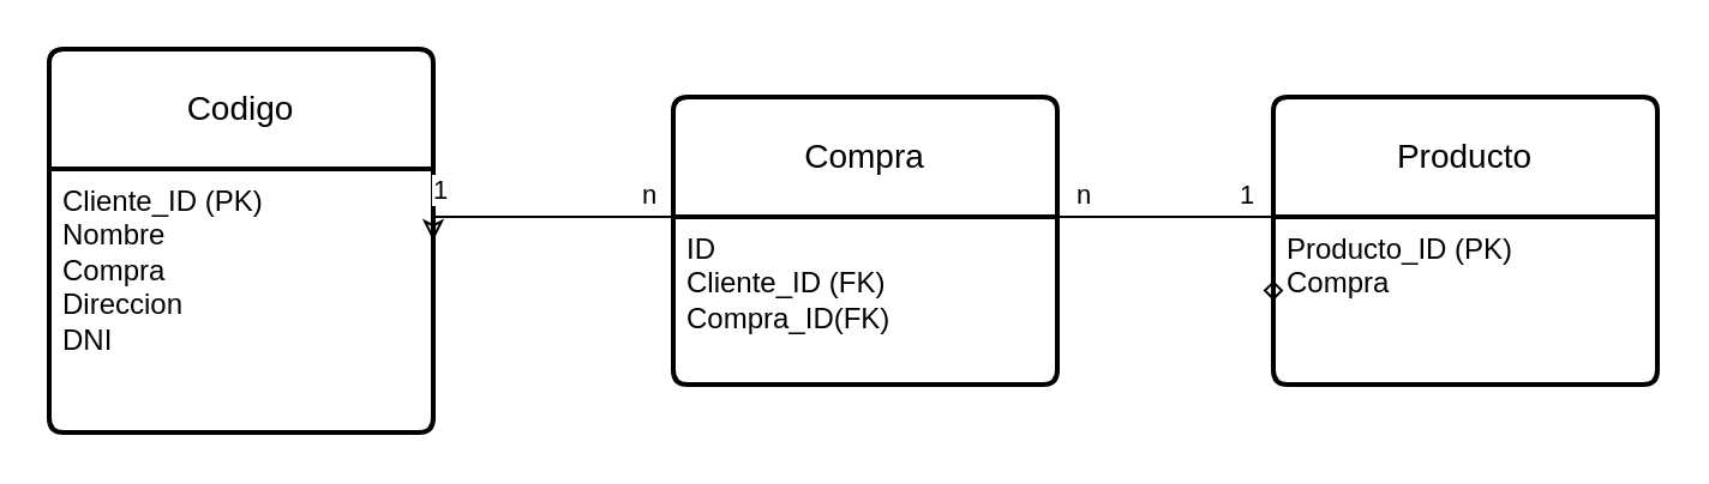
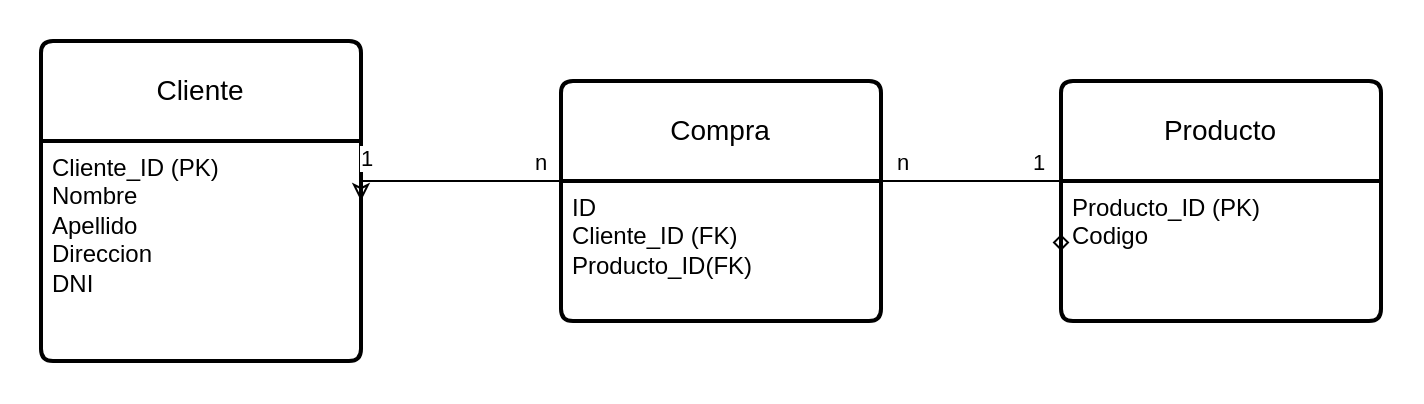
- <mxCell id="2" value="Codigo" style="swimlane;childLayout=stackLayout;horizontal=1;startSize=50;horizontalStack=0;rounded=1;fontSize=14;fontStyle=0;strokeWidth=2;resizeParent=0;resizeLast=1;shadow=0;dashed=0;align=center;arcSize=4;whiteSpace=wrap;html=1;" parent="1" vertex="1"><mxGeometry x="20" y="20" width="160" height="160" as="geometry" /></mxCell>
+ <mxCell id="2" value="Cliente" style="swimlane;childLayout=stackLayout;horizontal=1;startSize=50;horizontalStack=0;rounded=1;fontSize=14;fontStyle=0;strokeWidth=2;resizeParent=0;resizeLast=1;shadow=0;dashed=0;align=center;arcSize=4;whiteSpace=wrap;html=1;" parent="1" vertex="1"><mxGeometry x="20" y="20" width="160" height="160" as="geometry" /></mxCell>
- <mxCell id="10" value="&lt;div&gt;Producto_ID (PK)&lt;/div&gt;&lt;div&gt;Compra&lt;br&gt;&lt;/div&gt;" style="align=left;strokeColor=none;fillColor=none;spacingLeft=4;fontSize=12;verticalAlign=top;resizable=0;rotatable=0;part=1;html=1;" parent="9" vertex="1"><mxGeometry y="50" width="160" height="70" as="geometry" /></mxCell>
+ <mxCell id="10" value="&lt;div&gt;Producto_ID (PK)&lt;/div&gt;&lt;div&gt;Codigo&lt;br&gt;&lt;/div&gt;" style="align=left;strokeColor=none;fillColor=none;spacingLeft=4;fontSize=12;verticalAlign=top;resizable=0;rotatable=0;part=1;html=1;" parent="9" vertex="1"><mxGeometry y="50" width="160" height="70" as="geometry" /></mxCell>
- <mxCell id="3" value="&lt;div&gt;Cliente_ID (PK)&lt;/div&gt;&lt;div&gt;Nombre&lt;/div&gt;&lt;div&gt;Compra&lt;/div&gt;&lt;div&gt;Direccion&lt;/div&gt;&lt;div&gt;DNI&lt;br&gt;&lt;/div&gt;" style="align=left;strokeColor=none;fillColor=none;spacingLeft=4;fontSize=12;verticalAlign=top;resizable=0;rotatable=0;part=1;html=1;" parent="2" vertex="1"><mxGeometry y="50" width="160" height="110" as="geometry" /></mxCell>
+ <mxCell id="3" value="&lt;div&gt;Cliente_ID (PK)&lt;/div&gt;&lt;div&gt;Nombre&lt;/div&gt;&lt;div&gt;Apellido&lt;/div&gt;&lt;div&gt;Direccion&lt;/div&gt;&lt;div&gt;DNI&lt;br&gt;&lt;/div&gt;" style="align=left;strokeColor=none;fillColor=none;spacingLeft=4;fontSize=12;verticalAlign=top;resizable=0;rotatable=0;part=1;html=1;" parent="2" vertex="1"><mxGeometry y="50" width="160" height="110" as="geometry" /></mxCell>
- <mxCell id="8" value="&lt;div&gt;ID&lt;/div&gt;&lt;div&gt;Cliente_ID (FK)&lt;/div&gt;&lt;div&gt;Compra_ID(FK)&lt;br&gt;&lt;/div&gt;" style="align=left;strokeColor=none;fillColor=none;spacingLeft=4;fontSize=12;verticalAlign=top;resizable=0;rotatable=0;part=1;html=1;" parent="7" vertex="1"><mxGeometry y="50" width="160" height="70" as="geometry" /></mxCell>
+ <mxCell id="8" value="&lt;div&gt;ID&lt;/div&gt;&lt;div&gt;Cliente_ID (FK)&lt;/div&gt;&lt;div&gt;Producto_ID(FK)&lt;br&gt;&lt;/div&gt;" style="align=left;strokeColor=none;fillColor=none;spacingLeft=4;fontSize=12;verticalAlign=top;resizable=0;rotatable=0;part=1;html=1;" parent="7" vertex="1"><mxGeometry y="50" width="160" height="70" as="geometry" /></mxCell>
